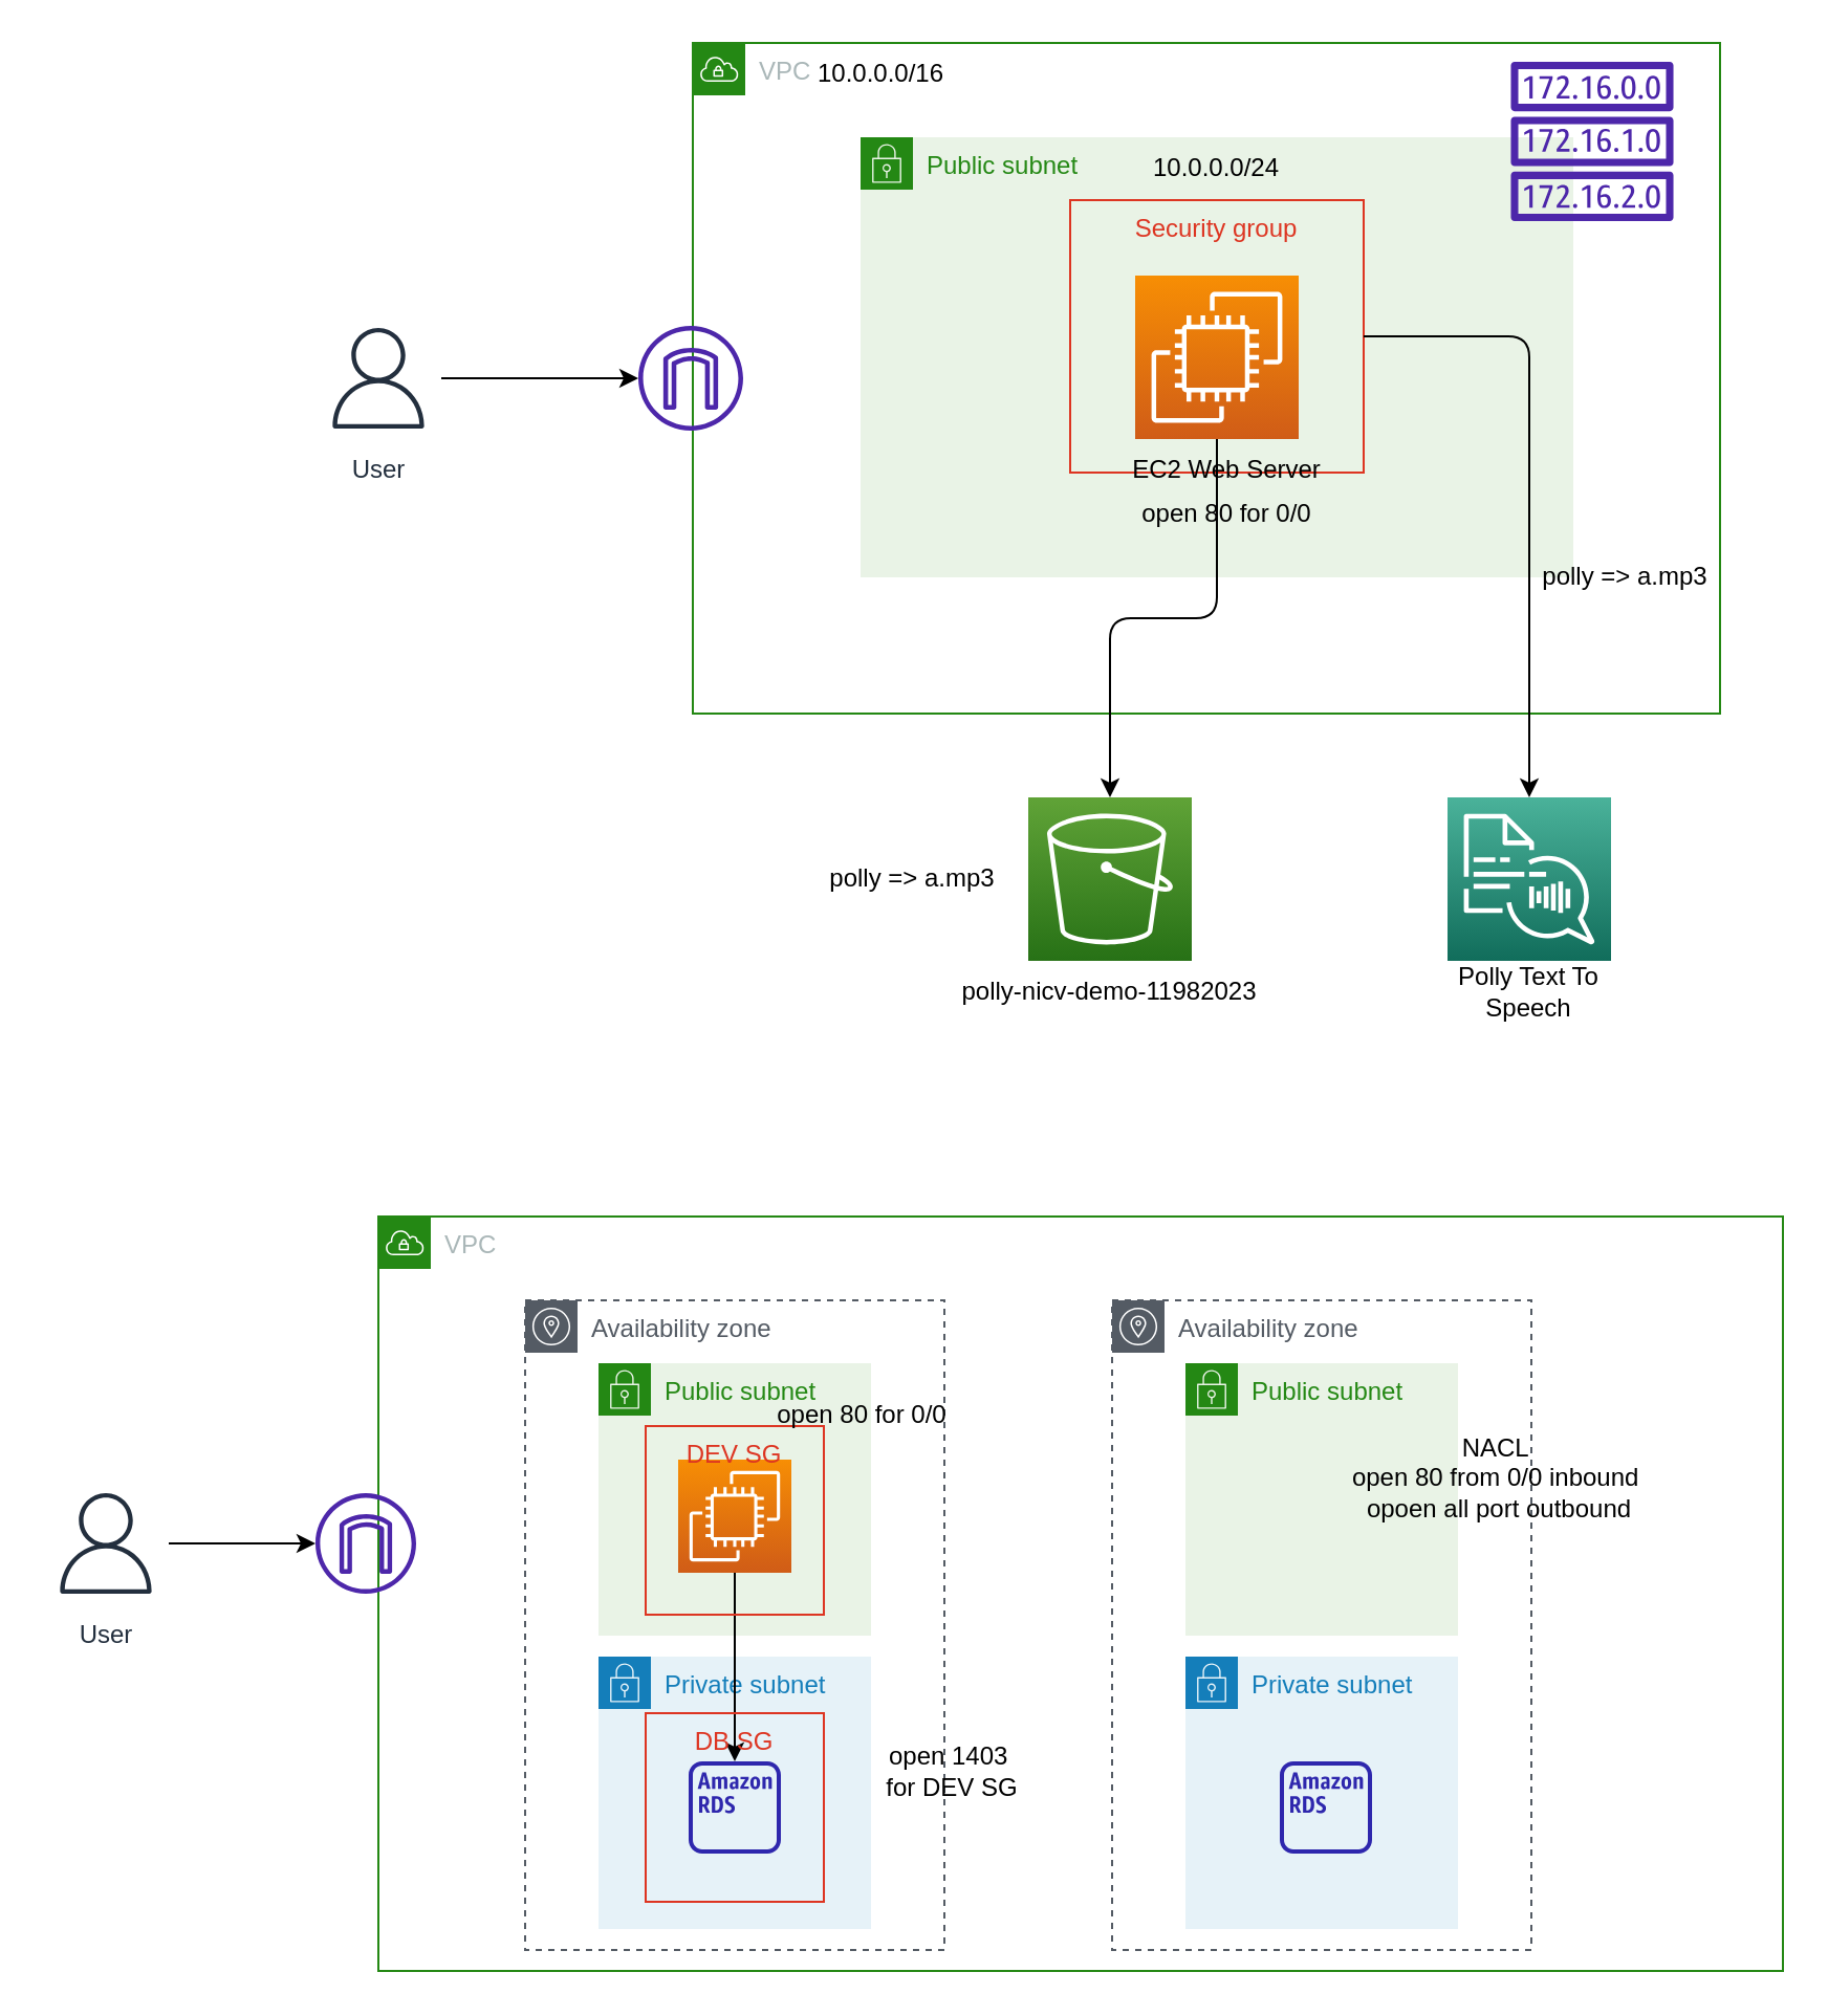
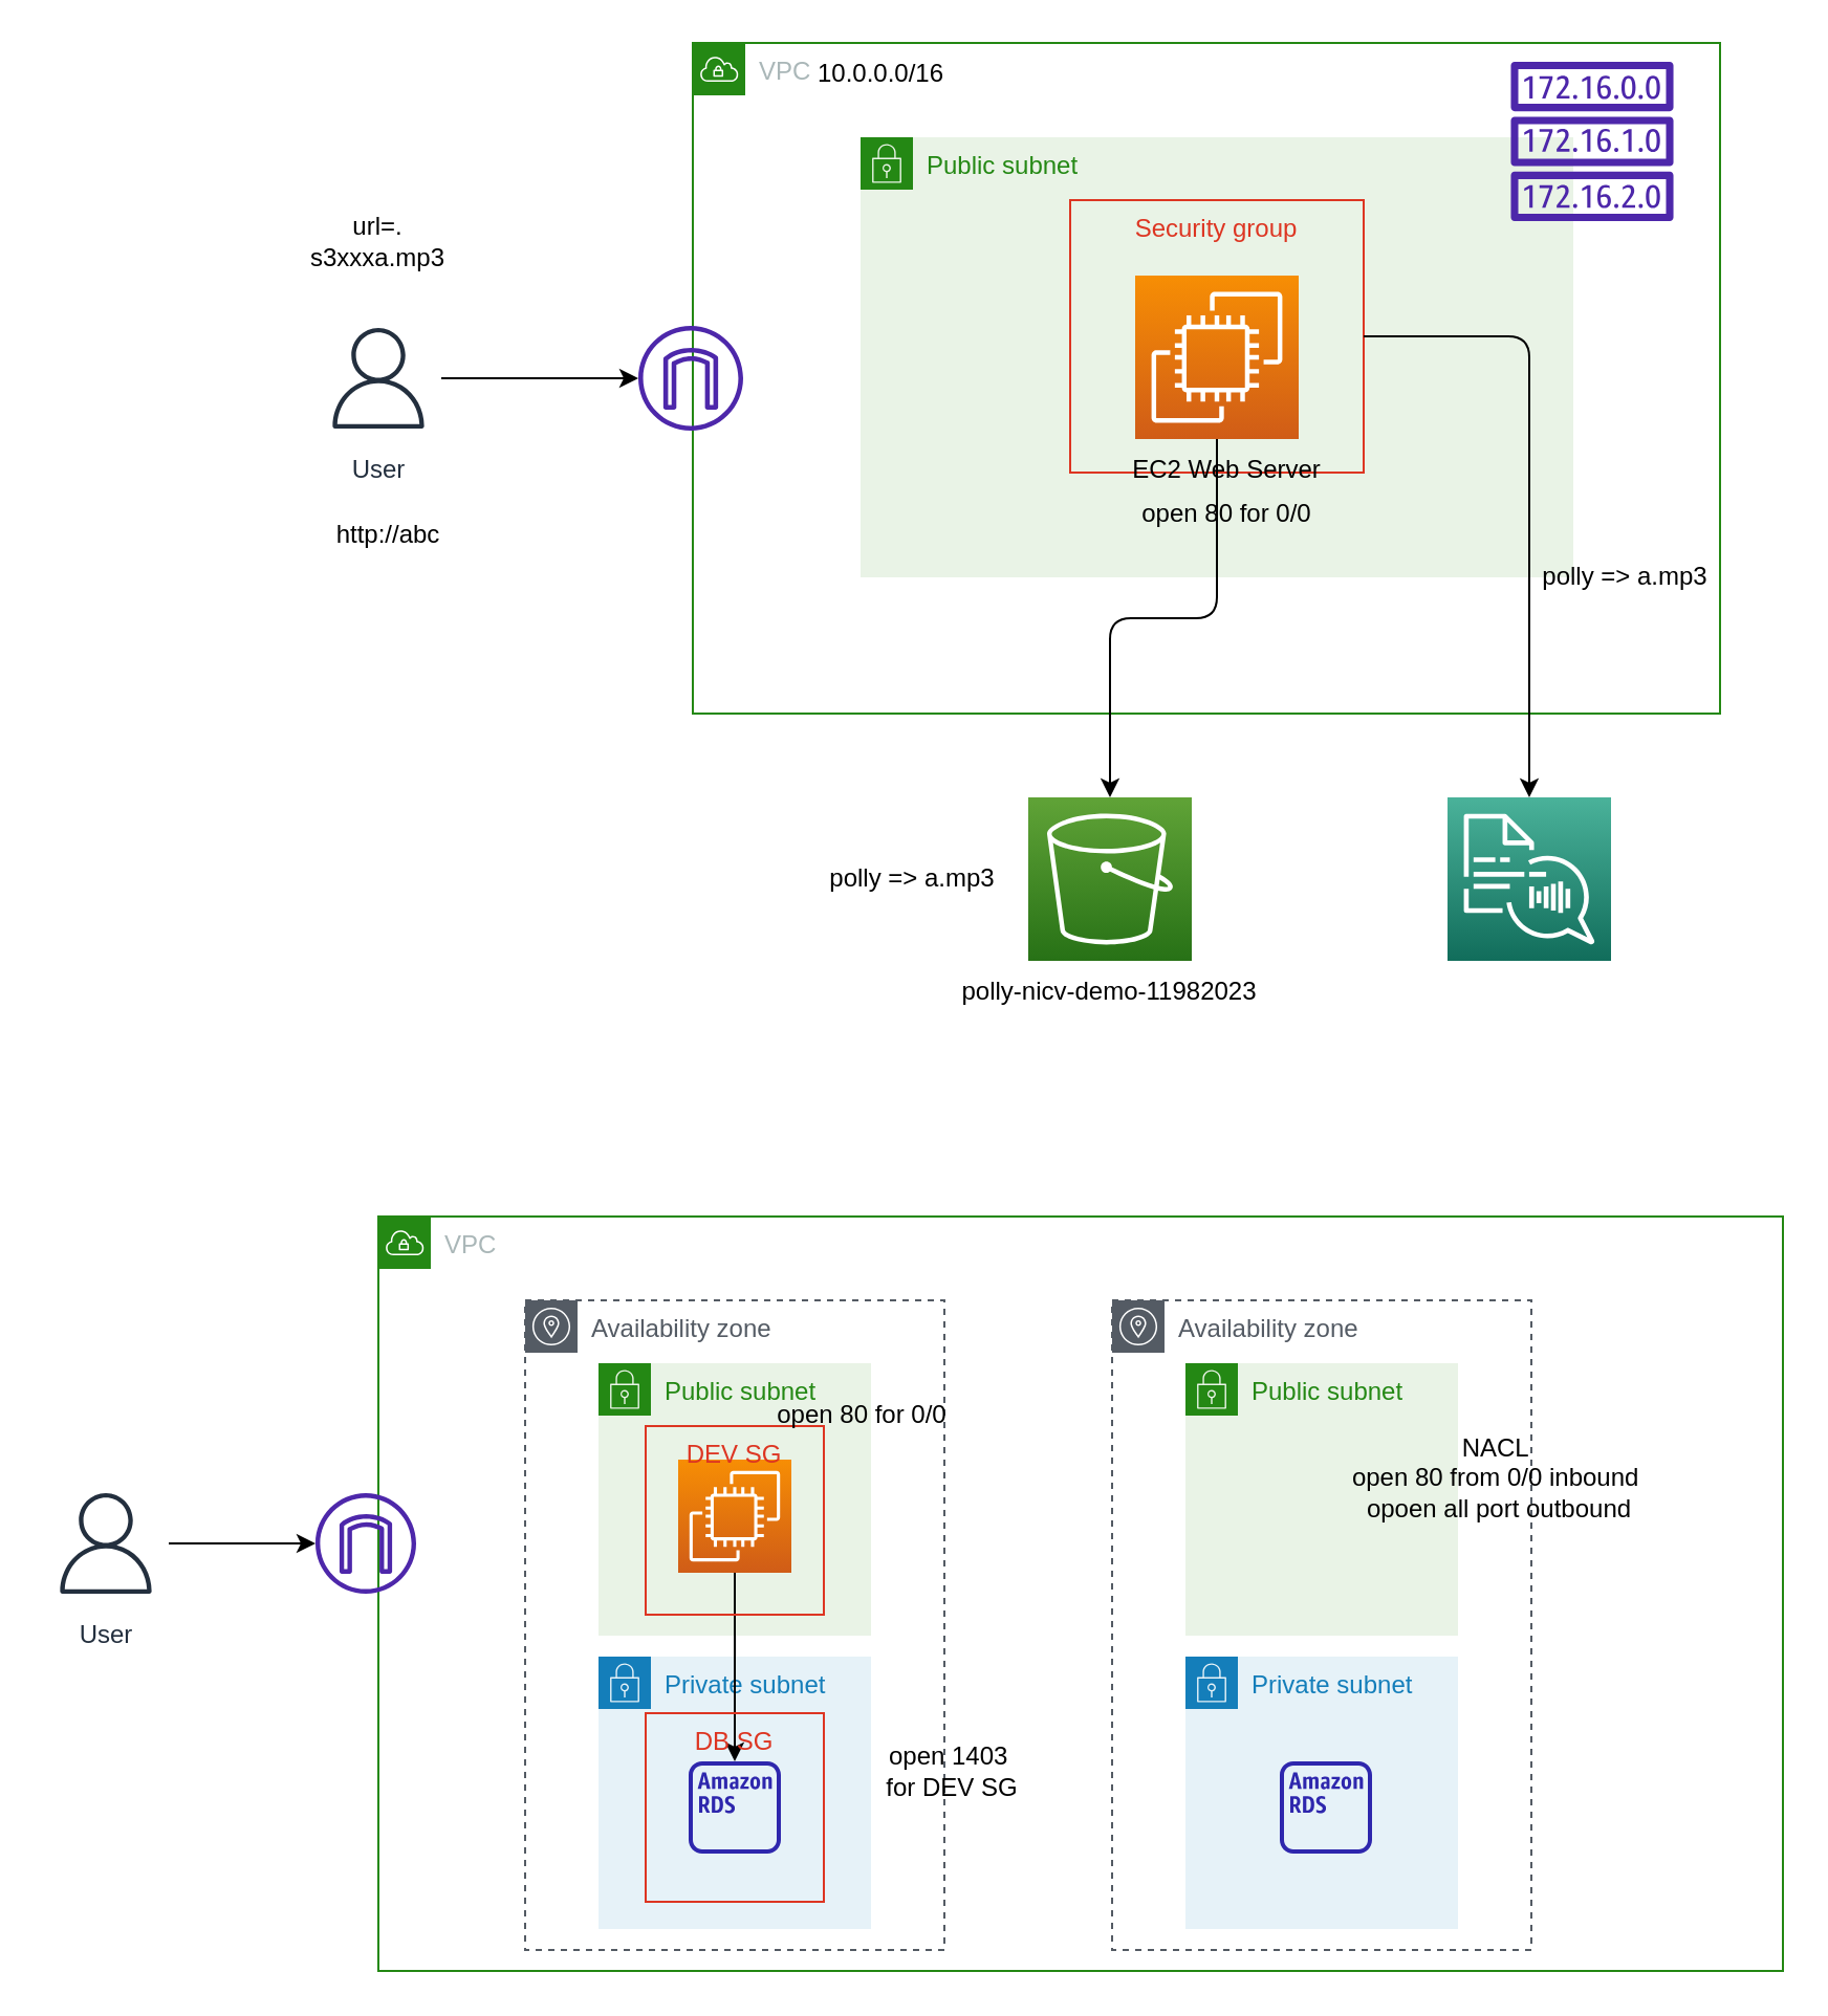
- <mxCell id="7" value="10.0.0.0/24" style="text;html=1;strokeColor=none;fillColor=none;align=center;verticalAlign=middle;whiteSpace=wrap;rounded=0;" parent="5" vertex="1"><mxGeometry x="140" width="60" height="30" as="geometry" /></mxCell>
+ <mxCell id="23" value="url=. s3xxxa.mp3" style="text;html=1;strokeColor=none;fillColor=none;align=center;verticalAlign=middle;whiteSpace=wrap;rounded=0;" parent="1" vertex="1"><mxGeometry x="135" y="100" width="90" height="30" as="geometry" /></mxCell>
+ <mxCell id="16" value="http://abc" style="text;html=1;strokeColor=none;fillColor=none;align=center;verticalAlign=middle;whiteSpace=wrap;rounded=0;" parent="1" vertex="1"><mxGeometry x="140" y="240" width="90" height="30" as="geometry" /></mxCell>
- <mxCell id="17" value="Polly Text To Speech" style="text;html=1;strokeColor=none;fillColor=none;align=center;verticalAlign=middle;whiteSpace=wrap;rounded=0;" parent="1" vertex="1"><mxGeometry x="684" y="458" width="90" height="30" as="geometry" /></mxCell>
